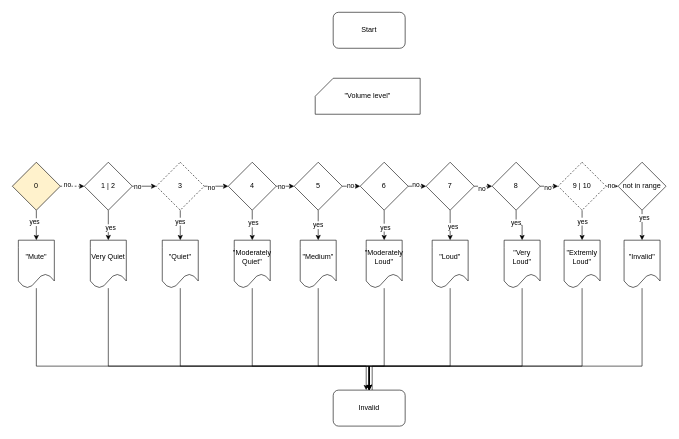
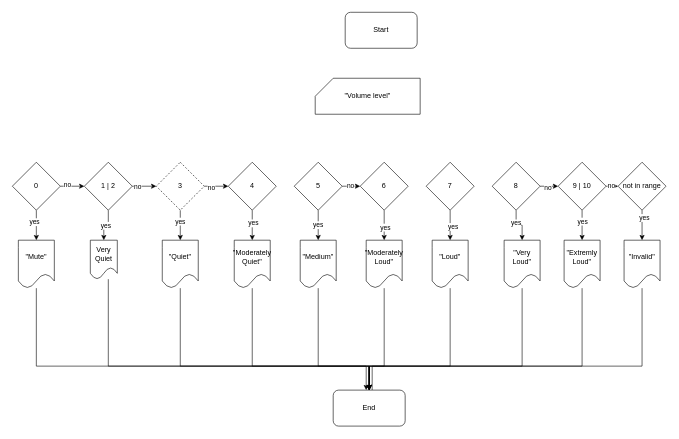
- <mxCell id="2" value="Start" style="rounded=1;whiteSpace=wrap;html=1;" vertex="1" parent="1"><mxGeometry x="555" y="20" width="120" height="60" as="geometry" /></mxCell>
+ <mxCell id="2" value="Start" style="rounded=1;whiteSpace=wrap;html=1;" vertex="1" parent="1"><mxGeometry x="575" y="20" width="120" height="60" as="geometry" /></mxCell>
- <mxCell id="50" value="0" style="rhombus;whiteSpace=wrap;html=1;fillColor=#fff2cc;" vertex="1" parent="1"><mxGeometry x="20" y="270" width="80" height="80" as="geometry" /></mxCell>
+ <mxCell id="50" value="0" style="rhombus;whiteSpace=wrap;html=1;" vertex="1" parent="1"><mxGeometry x="20" y="270" width="80" height="80" as="geometry" /></mxCell>
- <mxCell id="48" style="edgeStyle=orthogonalEdgeStyle;rounded=0;orthogonalLoop=1;jettySize=auto;html=1;exitX=1;exitY=0.5;exitDx=0;exitDy=0;entryX=0;entryY=0.5;entryDx=0;entryDy=0;dashed=1;" edge="1" parent="1" source="50" target="8"><mxGeometry relative="1" as="geometry" /></mxCell>
+ <mxCell id="48" style="edgeStyle=orthogonalEdgeStyle;rounded=0;orthogonalLoop=1;jettySize=auto;html=1;exitX=1;exitY=0.5;exitDx=0;exitDy=0;entryX=0;entryY=0.5;entryDx=0;entryDy=0;" edge="1" parent="1" source="50" target="8"><mxGeometry relative="1" as="geometry" /></mxCell>
- <mxCell id="36" style="edgeStyle=orthogonalEdgeStyle;rounded=0;orthogonalLoop=1;jettySize=auto;html=1;exitX=1;exitY=0.5;exitDx=0;exitDy=0;entryX=0;entryY=0.5;entryDx=0;entryDy=0;" edge="1" parent="1" source="40" target="35"><mxGeometry relative="1" as="geometry" /></mxCell>
- <mxCell id="37" value="no" style="edgeLabel;html=1;align=center;verticalAlign=middle;resizable=0;points=[];" vertex="1" connectable="0" parent="36"><mxGeometry x="-0.404" relative="1" as="geometry"><mxPoint x="-1" as="offset" /></mxGeometry></mxCell>
- <mxCell id="27" style="edgeStyle=orthogonalEdgeStyle;rounded=0;orthogonalLoop=1;jettySize=auto;html=1;exitX=1;exitY=0.5;exitDx=0;exitDy=0;entryX=0;entryY=0.5;entryDx=0;entryDy=0;" edge="1" parent="1" source="31" target="26"><mxGeometry relative="1" as="geometry" /></mxCell>
- <mxCell id="28" value="no" style="edgeLabel;html=1;align=center;verticalAlign=middle;resizable=0;points=[];" vertex="1" connectable="0" parent="27"><mxGeometry x="-0.263" y="4" relative="1" as="geometry"><mxPoint x="1" as="offset" /></mxGeometry></mxCell>
- <mxCell id="22" style="edgeStyle=orthogonalEdgeStyle;rounded=0;orthogonalLoop=1;jettySize=auto;html=1;exitX=1;exitY=0.5;exitDx=0;exitDy=0;entryX=0;entryY=0.5;entryDx=0;entryDy=0;" edge="1" parent="1" source="26" target="21"><mxGeometry relative="1" as="geometry" /></mxCell>
- <mxCell id="23" value="no" style="edgeLabel;html=1;align=center;verticalAlign=middle;resizable=0;points=[];" vertex="1" connectable="0" parent="22"><mxGeometry x="-0.228" y="-3" relative="1" as="geometry"><mxPoint as="offset" /></mxGeometry></mxCell>
- <mxCell id="16" value="9 | 10" style="rhombus;whiteSpace=wrap;html=1;dashed=1;" vertex="1" parent="1"><mxGeometry x="930" y="270" width="80" height="80" as="geometry" /></mxCell>
+ <mxCell id="16" value="9 | 10" style="rhombus;whiteSpace=wrap;html=1;" vertex="1" parent="1"><mxGeometry x="930" y="270" width="80" height="80" as="geometry" /></mxCell>
- <mxCell id="68" value="Very Quiet" style="shape=document;whiteSpace=wrap;html=1;boundedLbl=1;" vertex="1" parent="1"><mxGeometry x="150" y="400" width="60" height="80" as="geometry" /></mxCell>
+ <mxCell id="68" value="Very Quiet" style="shape=document;whiteSpace=wrap;html=1;boundedLbl=1;" vertex="1" parent="1"><mxGeometry x="150" y="400" width="45" height="65" as="geometry" /></mxCell>
- <mxCell id="71" value="Invalid" style="rounded=1;whiteSpace=wrap;html=1;" vertex="1" parent="1"><mxGeometry x="555" y="650" width="120" height="60" as="geometry" /></mxCell>
+ <mxCell id="71" value="End" style="rounded=1;whiteSpace=wrap;html=1;" vertex="1" parent="1"><mxGeometry x="555" y="650" width="120" height="60" as="geometry" /></mxCell>
